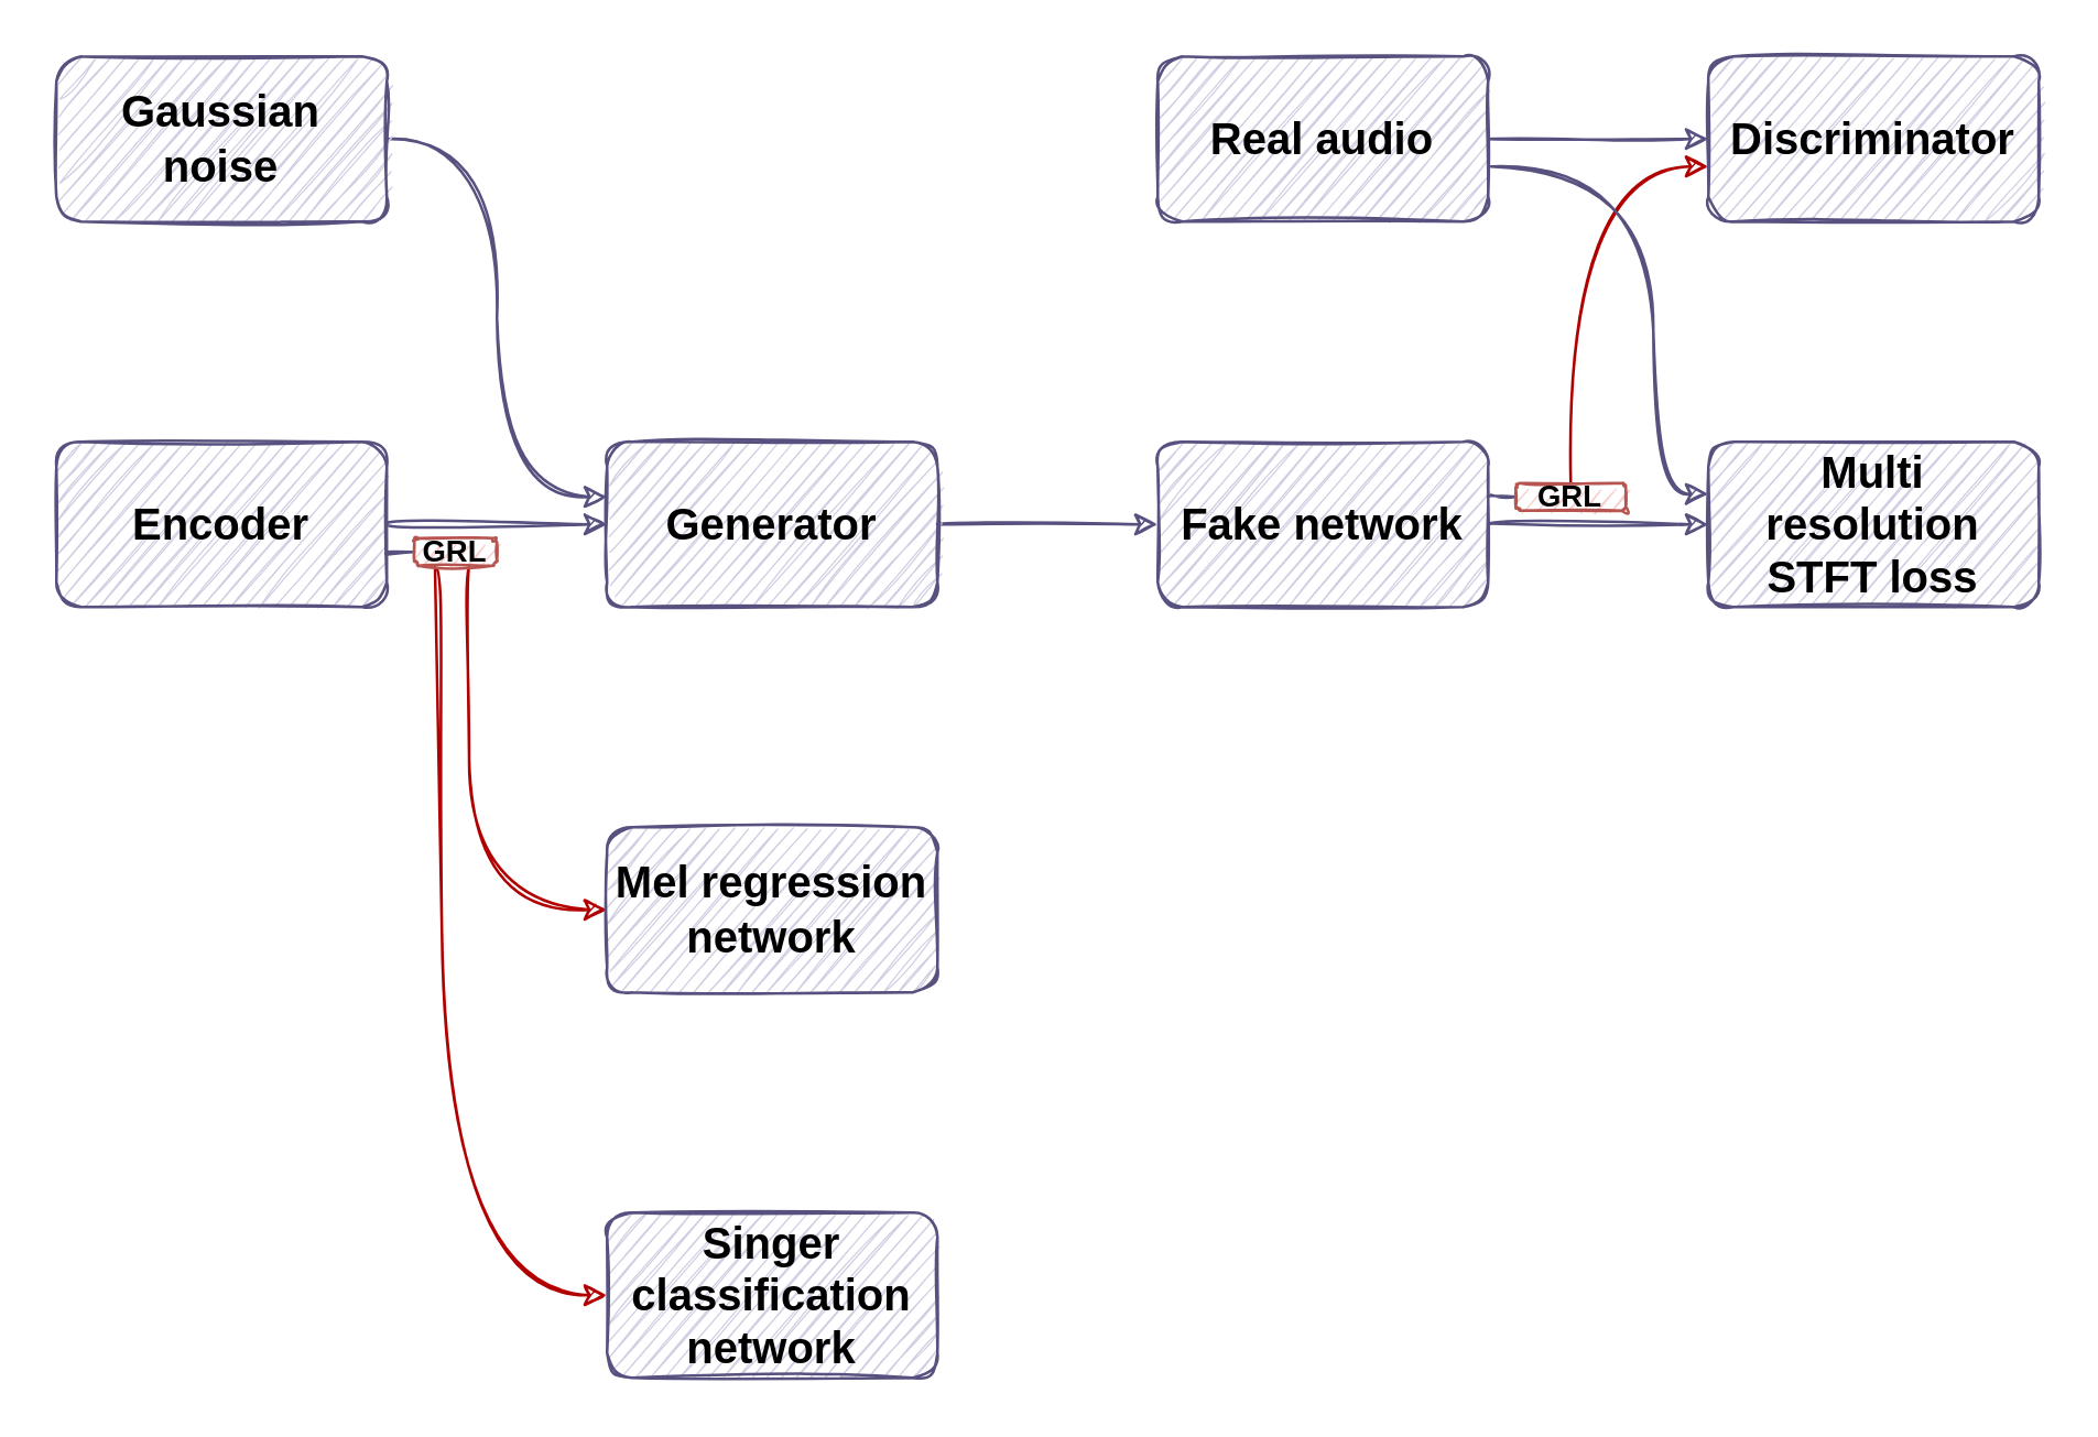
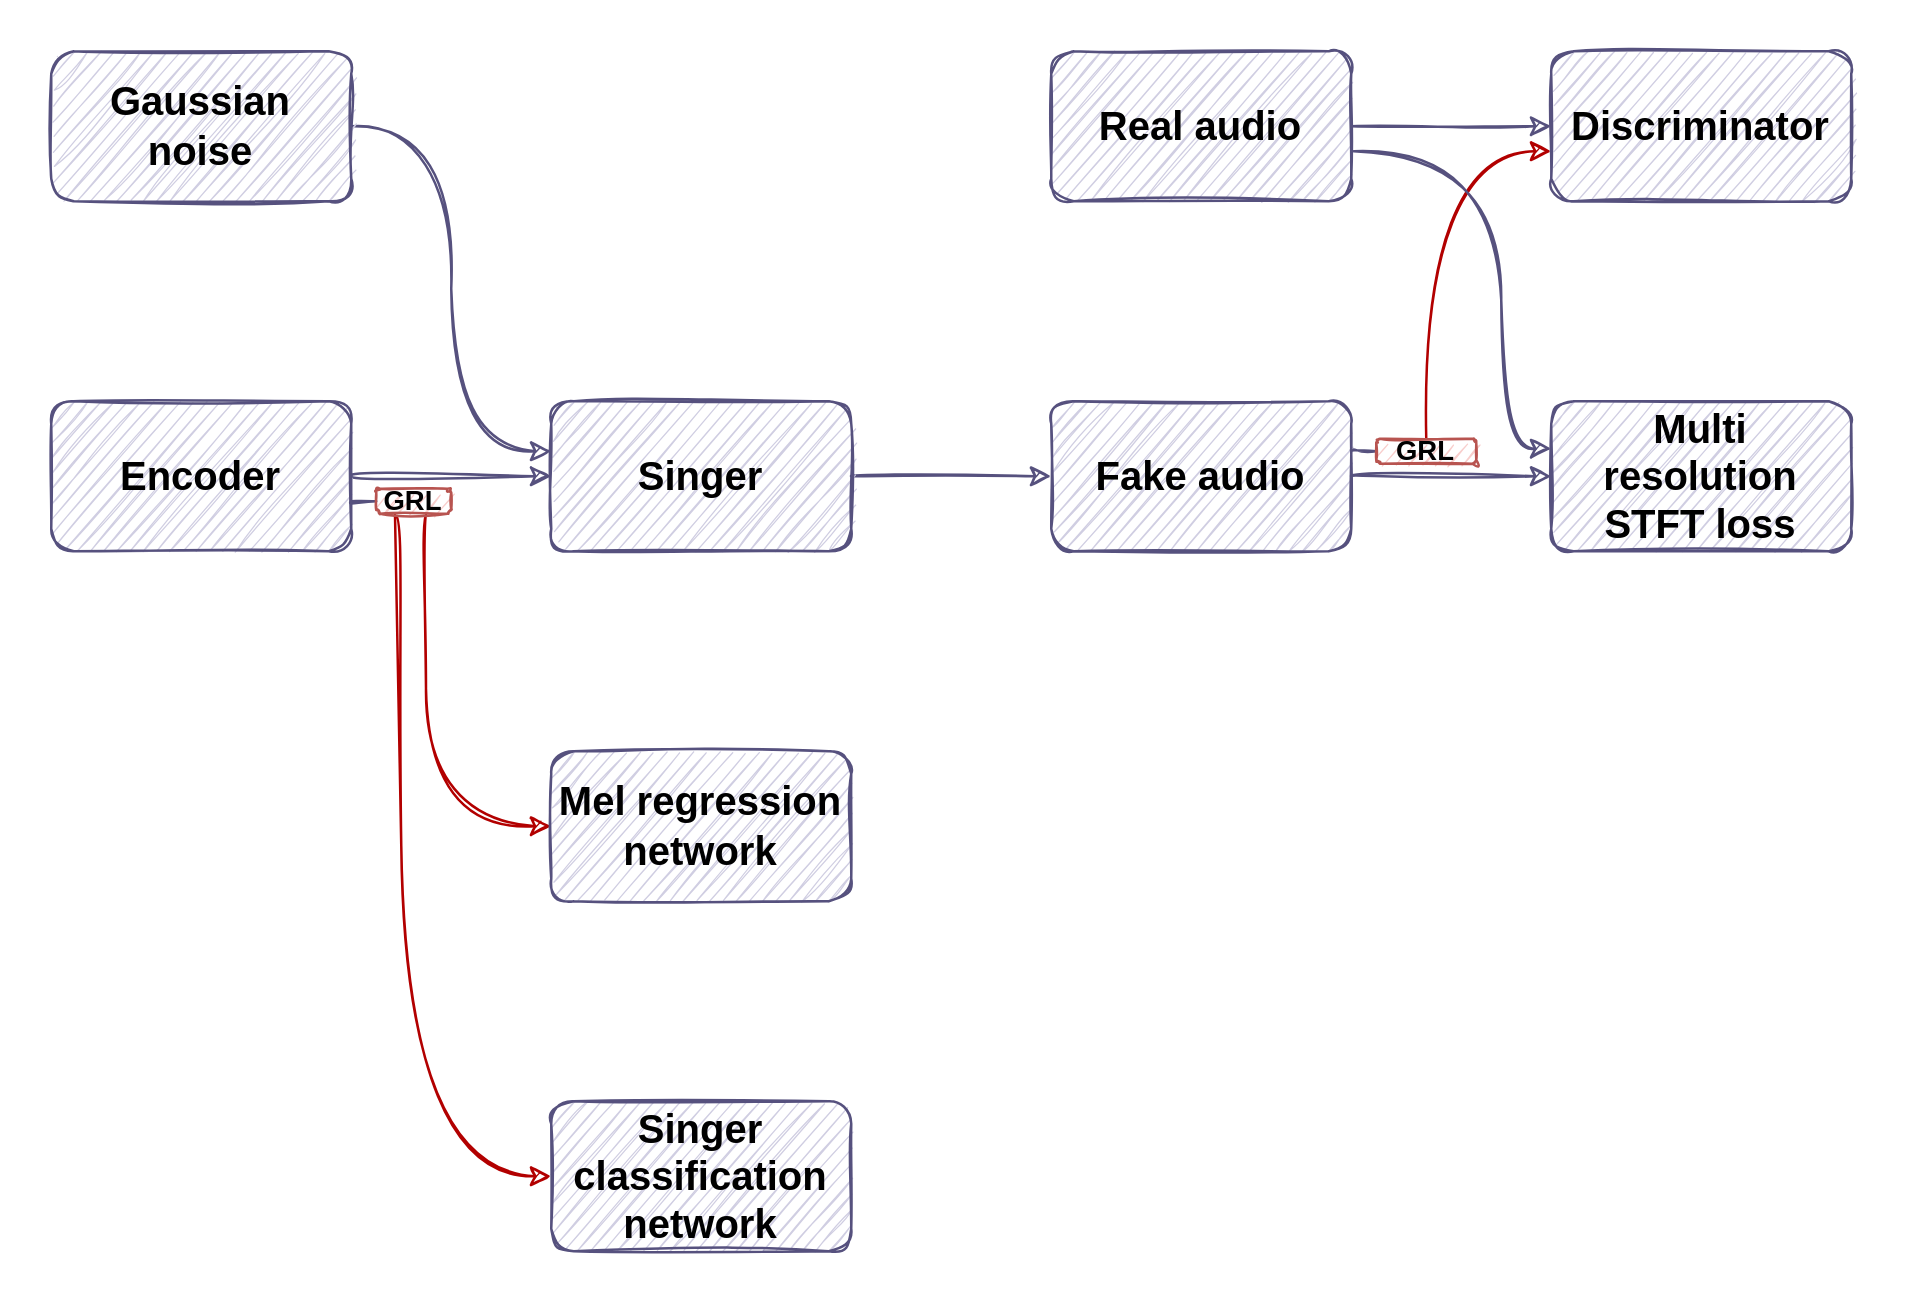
- <mxCell id="9" value="Generator" style="whiteSpace=wrap;html=1;fillColor=#d0cee2;strokeColor=#56517e;rounded=1;sketch=1;fontStyle=1;fontSize=16;" vertex="1" parent="1"><mxGeometry x="220" y="160" width="120" height="60" as="geometry" /></mxCell>
+ <mxCell id="9" value="Singer" style="whiteSpace=wrap;html=1;fillColor=#d0cee2;strokeColor=#56517e;rounded=1;sketch=1;fontStyle=1;fontSize=16;" vertex="1" parent="1"><mxGeometry x="220" y="160" width="120" height="60" as="geometry" /></mxCell>
- <mxCell id="16" value="Fake network" style="whiteSpace=wrap;html=1;fillColor=#d0cee2;strokeColor=#56517e;rounded=1;sketch=1;fontStyle=1;fontSize=16;" vertex="1" parent="1"><mxGeometry x="420" y="160" width="120" height="60" as="geometry" /></mxCell>
+ <mxCell id="16" value="Fake audio" style="whiteSpace=wrap;html=1;fillColor=#d0cee2;strokeColor=#56517e;rounded=1;sketch=1;fontStyle=1;fontSize=16;" vertex="1" parent="1"><mxGeometry x="420" y="160" width="120" height="60" as="geometry" /></mxCell>
